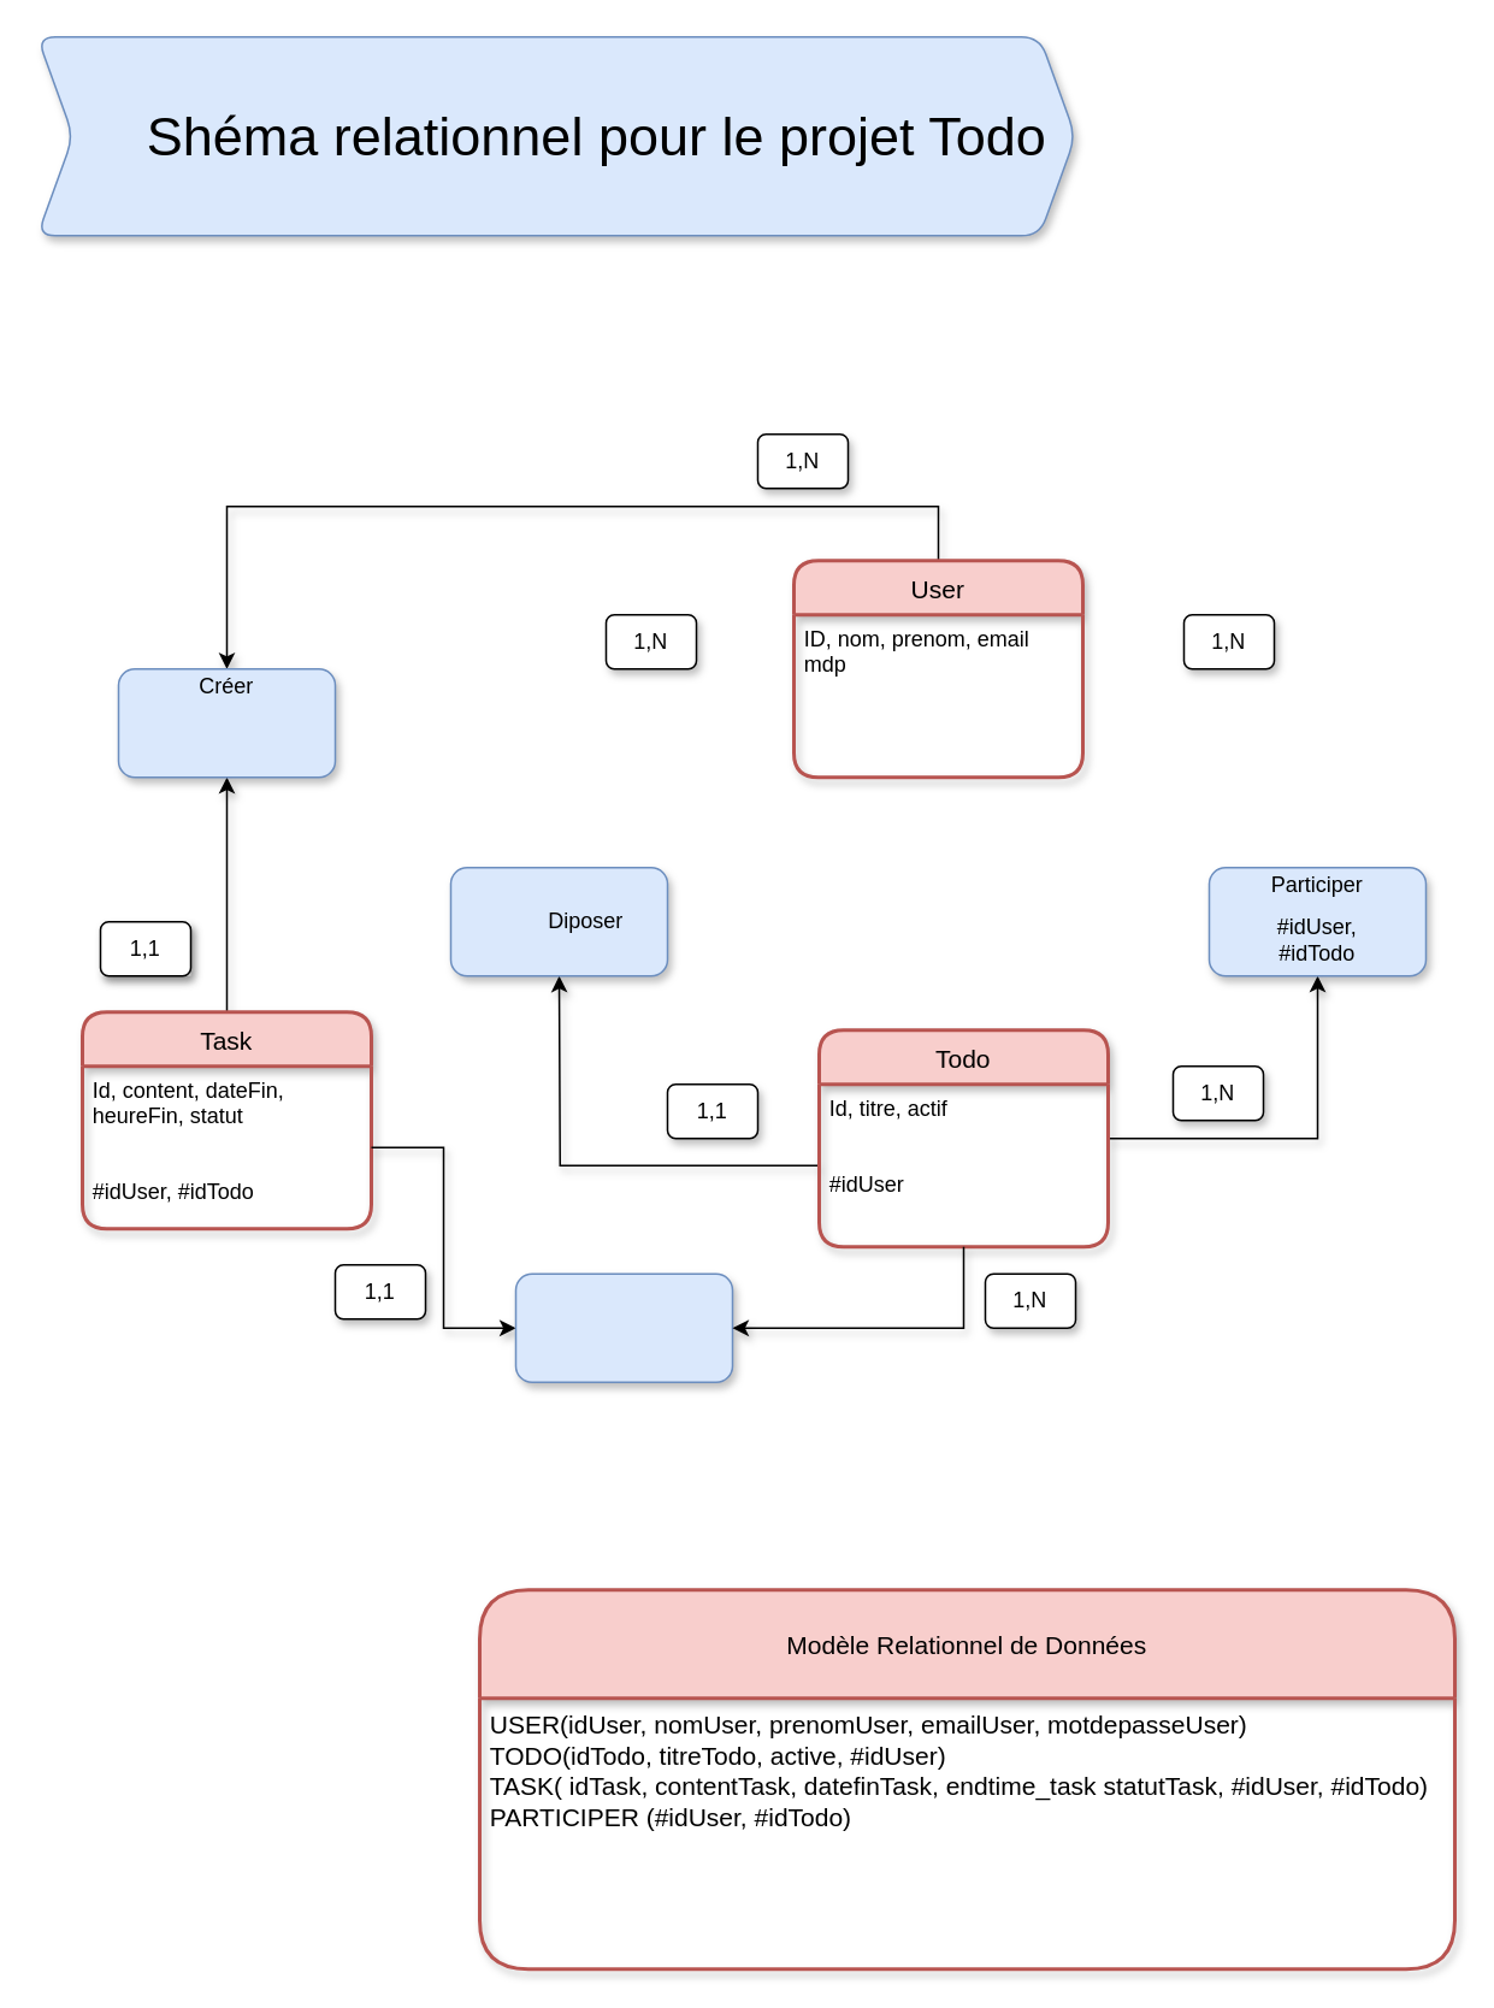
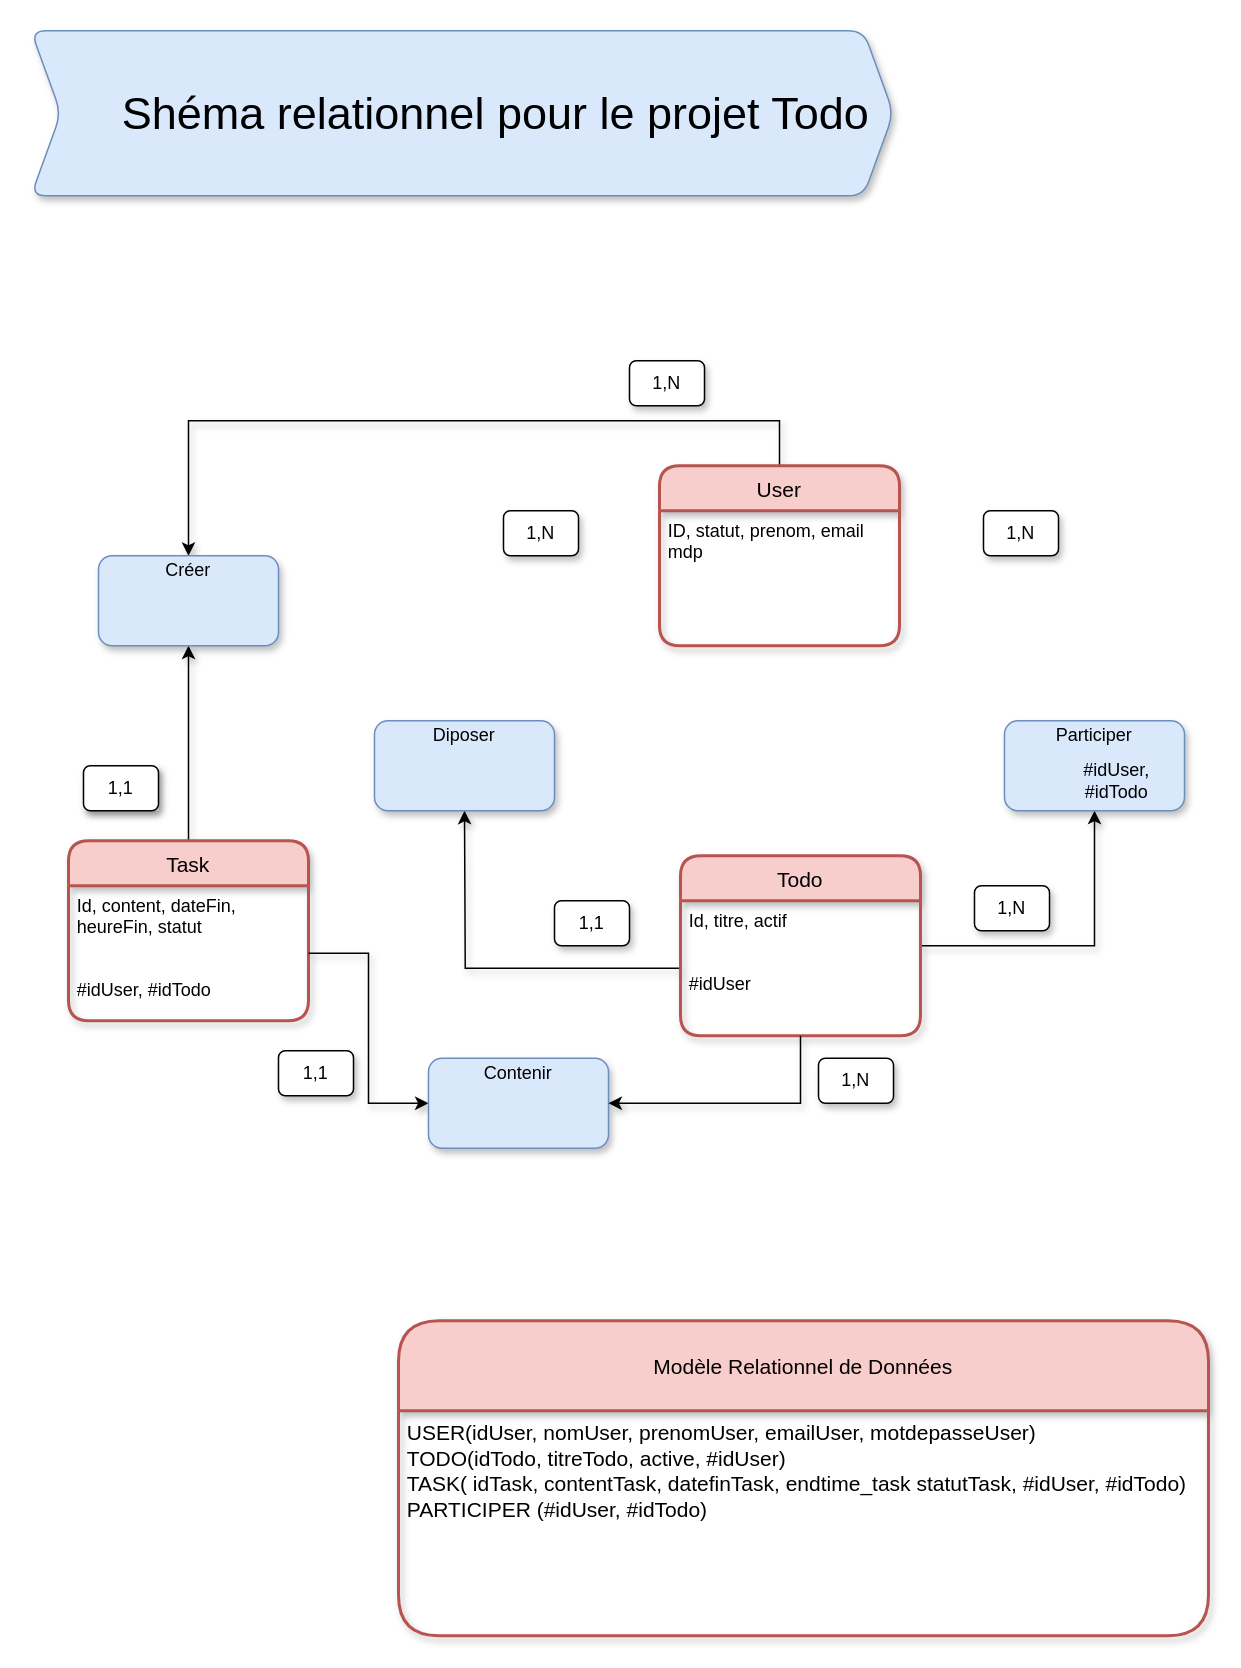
- <mxCell id="22" value="ID, nom, prenom, email&#10;mdp" style="align=left;strokeColor=none;fillColor=none;spacingLeft=4;fontSize=12;verticalAlign=top;resizable=0;rotatable=0;part=1;shadow=1;" parent="21" vertex="1"><mxGeometry y="30" width="160" height="90" as="geometry" /></mxCell>
+ <mxCell id="22" value="ID, statut, prenom, email&#10;mdp" style="align=left;strokeColor=none;fillColor=none;spacingLeft=4;fontSize=12;verticalAlign=top;resizable=0;rotatable=0;part=1;shadow=1;" parent="21" vertex="1"><mxGeometry y="30" width="160" height="90" as="geometry" /></mxCell>
- <mxCell id="47" value="Diposer" style="text;html=1;strokeColor=none;fillColor=none;align=center;verticalAlign=middle;whiteSpace=wrap;rounded=0;shadow=1;" parent="45" vertex="1"><mxGeometry x="55" y="20" width="40" height="20" as="geometry" /></mxCell>
+ <mxCell id="47" value="Diposer" style="text;html=1;strokeColor=none;fillColor=none;align=center;verticalAlign=middle;whiteSpace=wrap;rounded=0;shadow=1;" parent="45" vertex="1"><mxGeometry x="40" width="40" height="20" as="geometry" /></mxCell>
- <mxCell id="12" value="#idUser, #idTodo" style="text;html=1;strokeColor=none;fillColor=none;align=center;verticalAlign=middle;whiteSpace=wrap;rounded=0;shadow=1;" parent="9" vertex="1"><mxGeometry x="25" y="30" width="70" height="20" as="geometry" /></mxCell>
+ <mxCell id="12" value="#idUser, #idTodo" style="text;html=1;strokeColor=none;fillColor=none;align=center;verticalAlign=middle;whiteSpace=wrap;rounded=0;shadow=1;" parent="9" vertex="1"><mxGeometry x="40" y="30" width="70" height="20" as="geometry" /></mxCell>
+ <mxCell id="41" value="Contenir" style="text;html=1;strokeColor=none;fillColor=none;align=center;verticalAlign=middle;whiteSpace=wrap;rounded=0;shadow=1;" parent="39" vertex="1"><mxGeometry x="40" width="40" height="20" as="geometry" /></mxCell>
